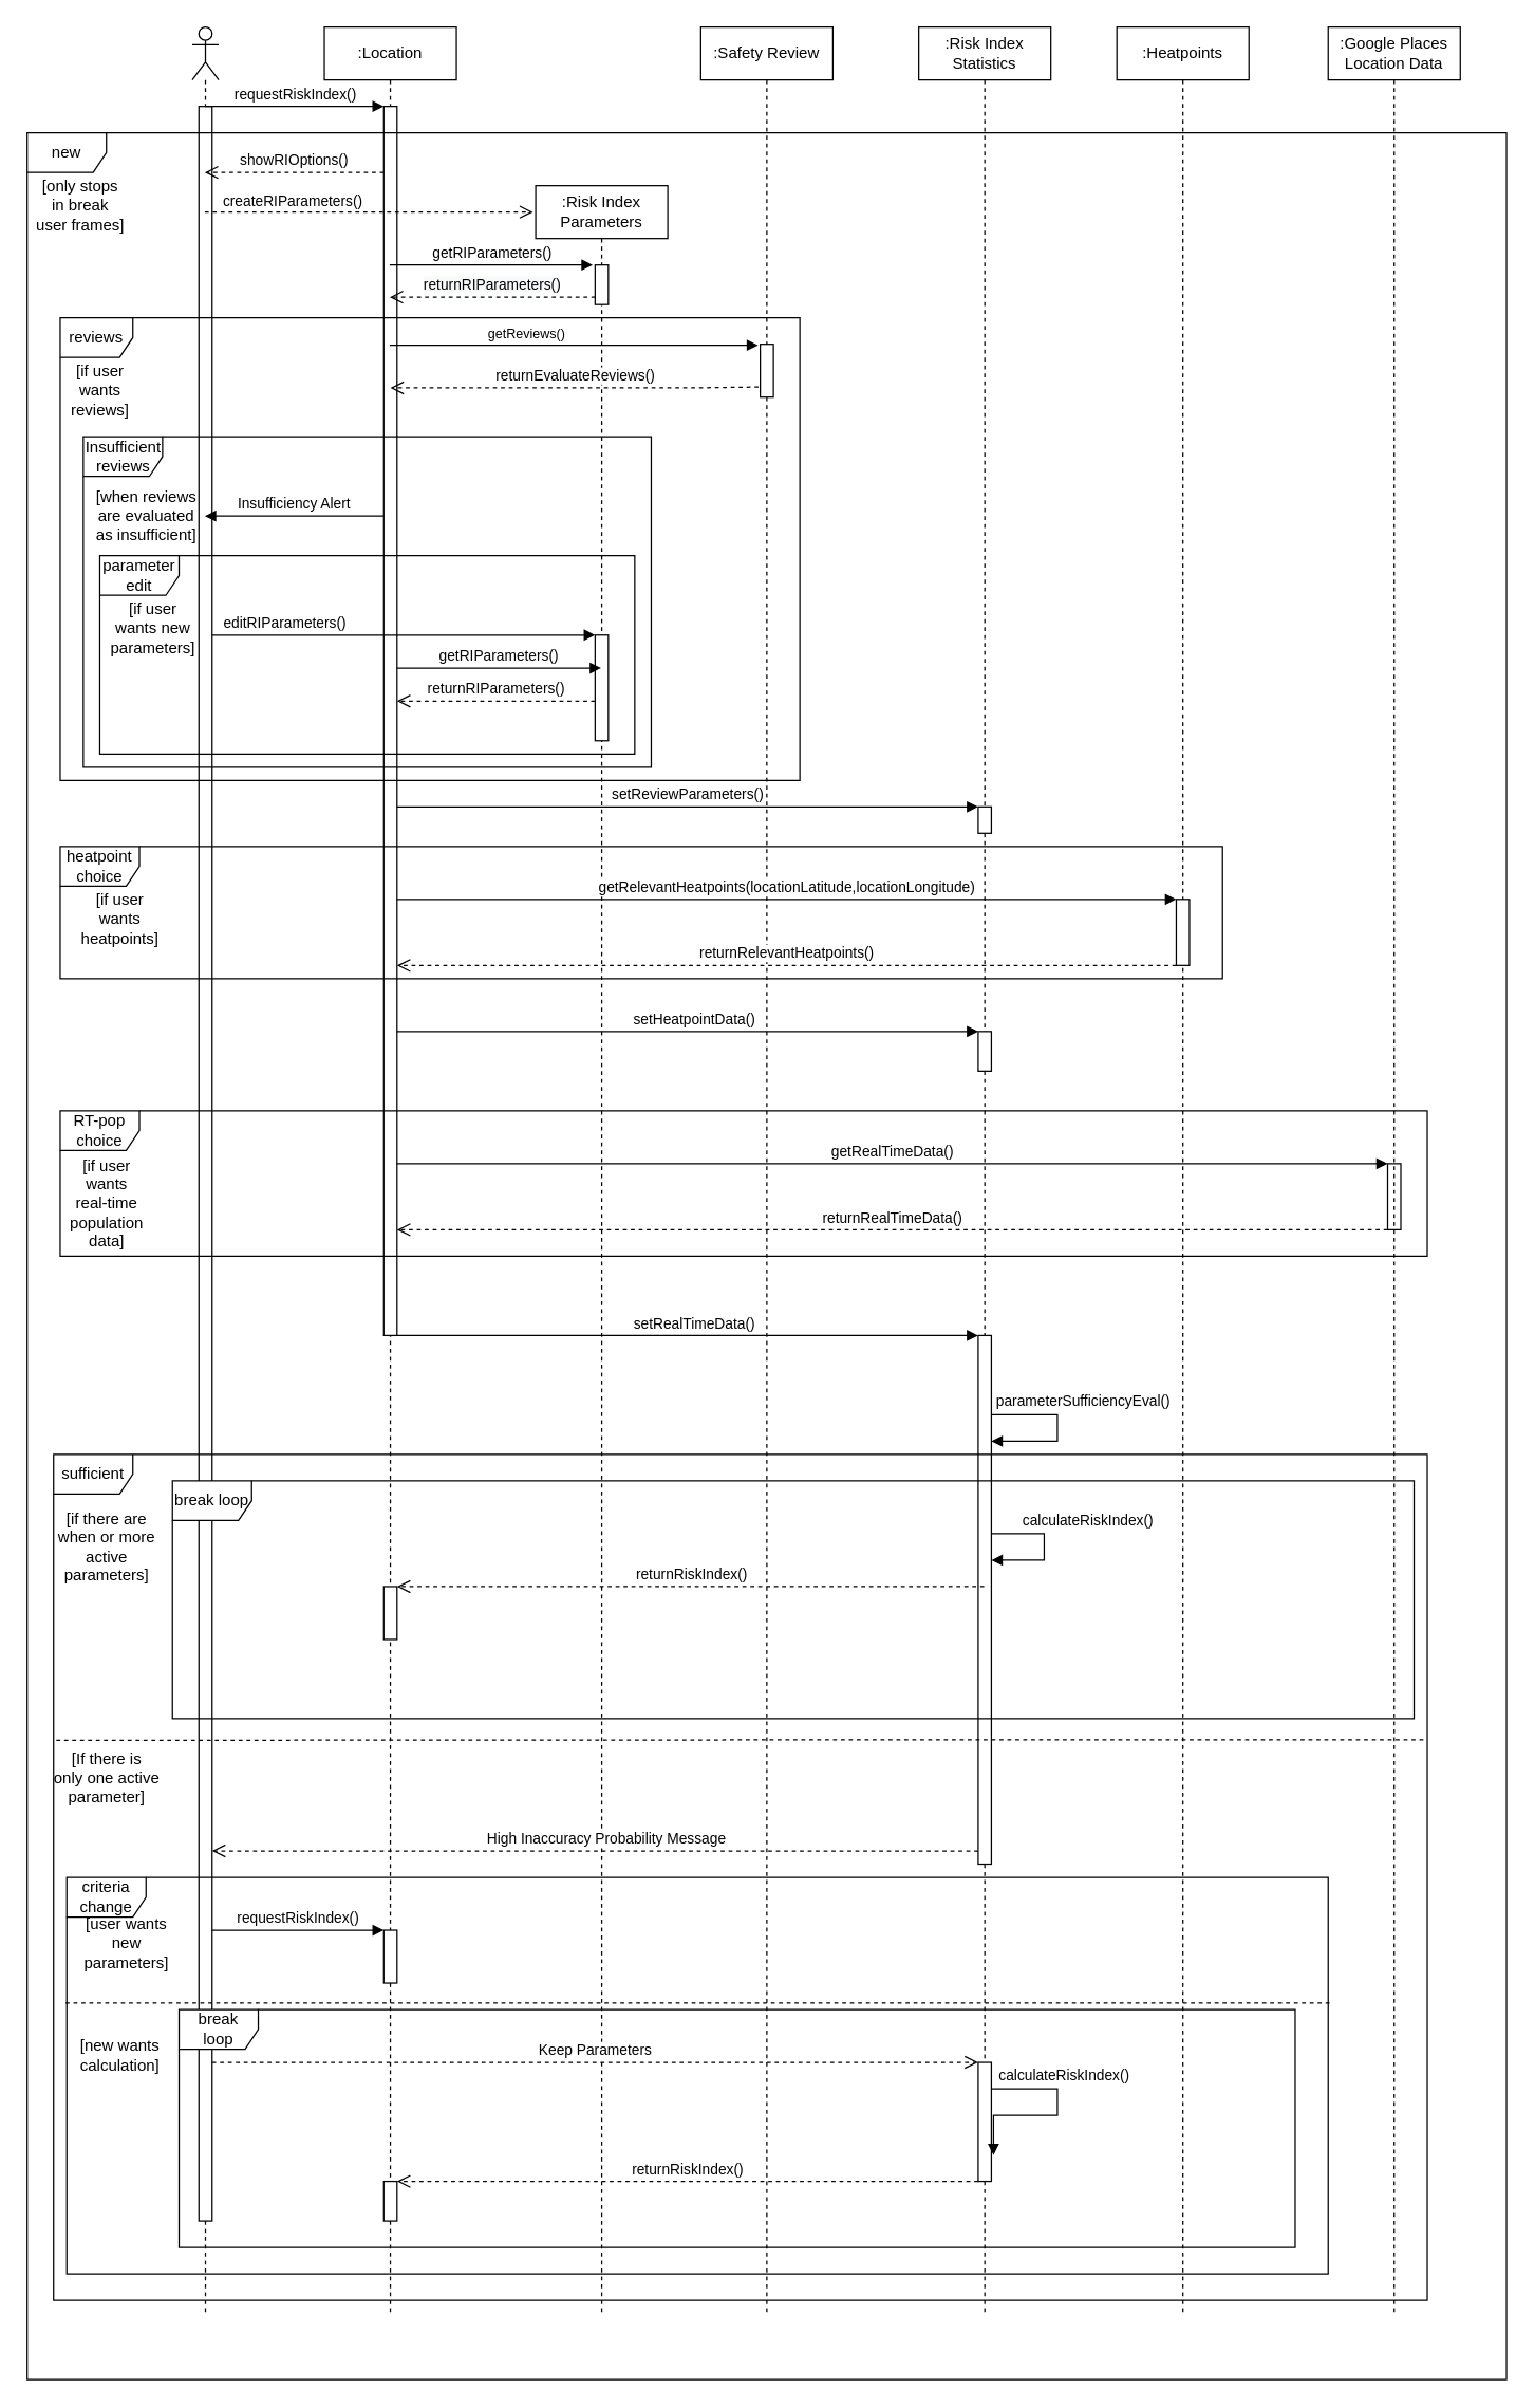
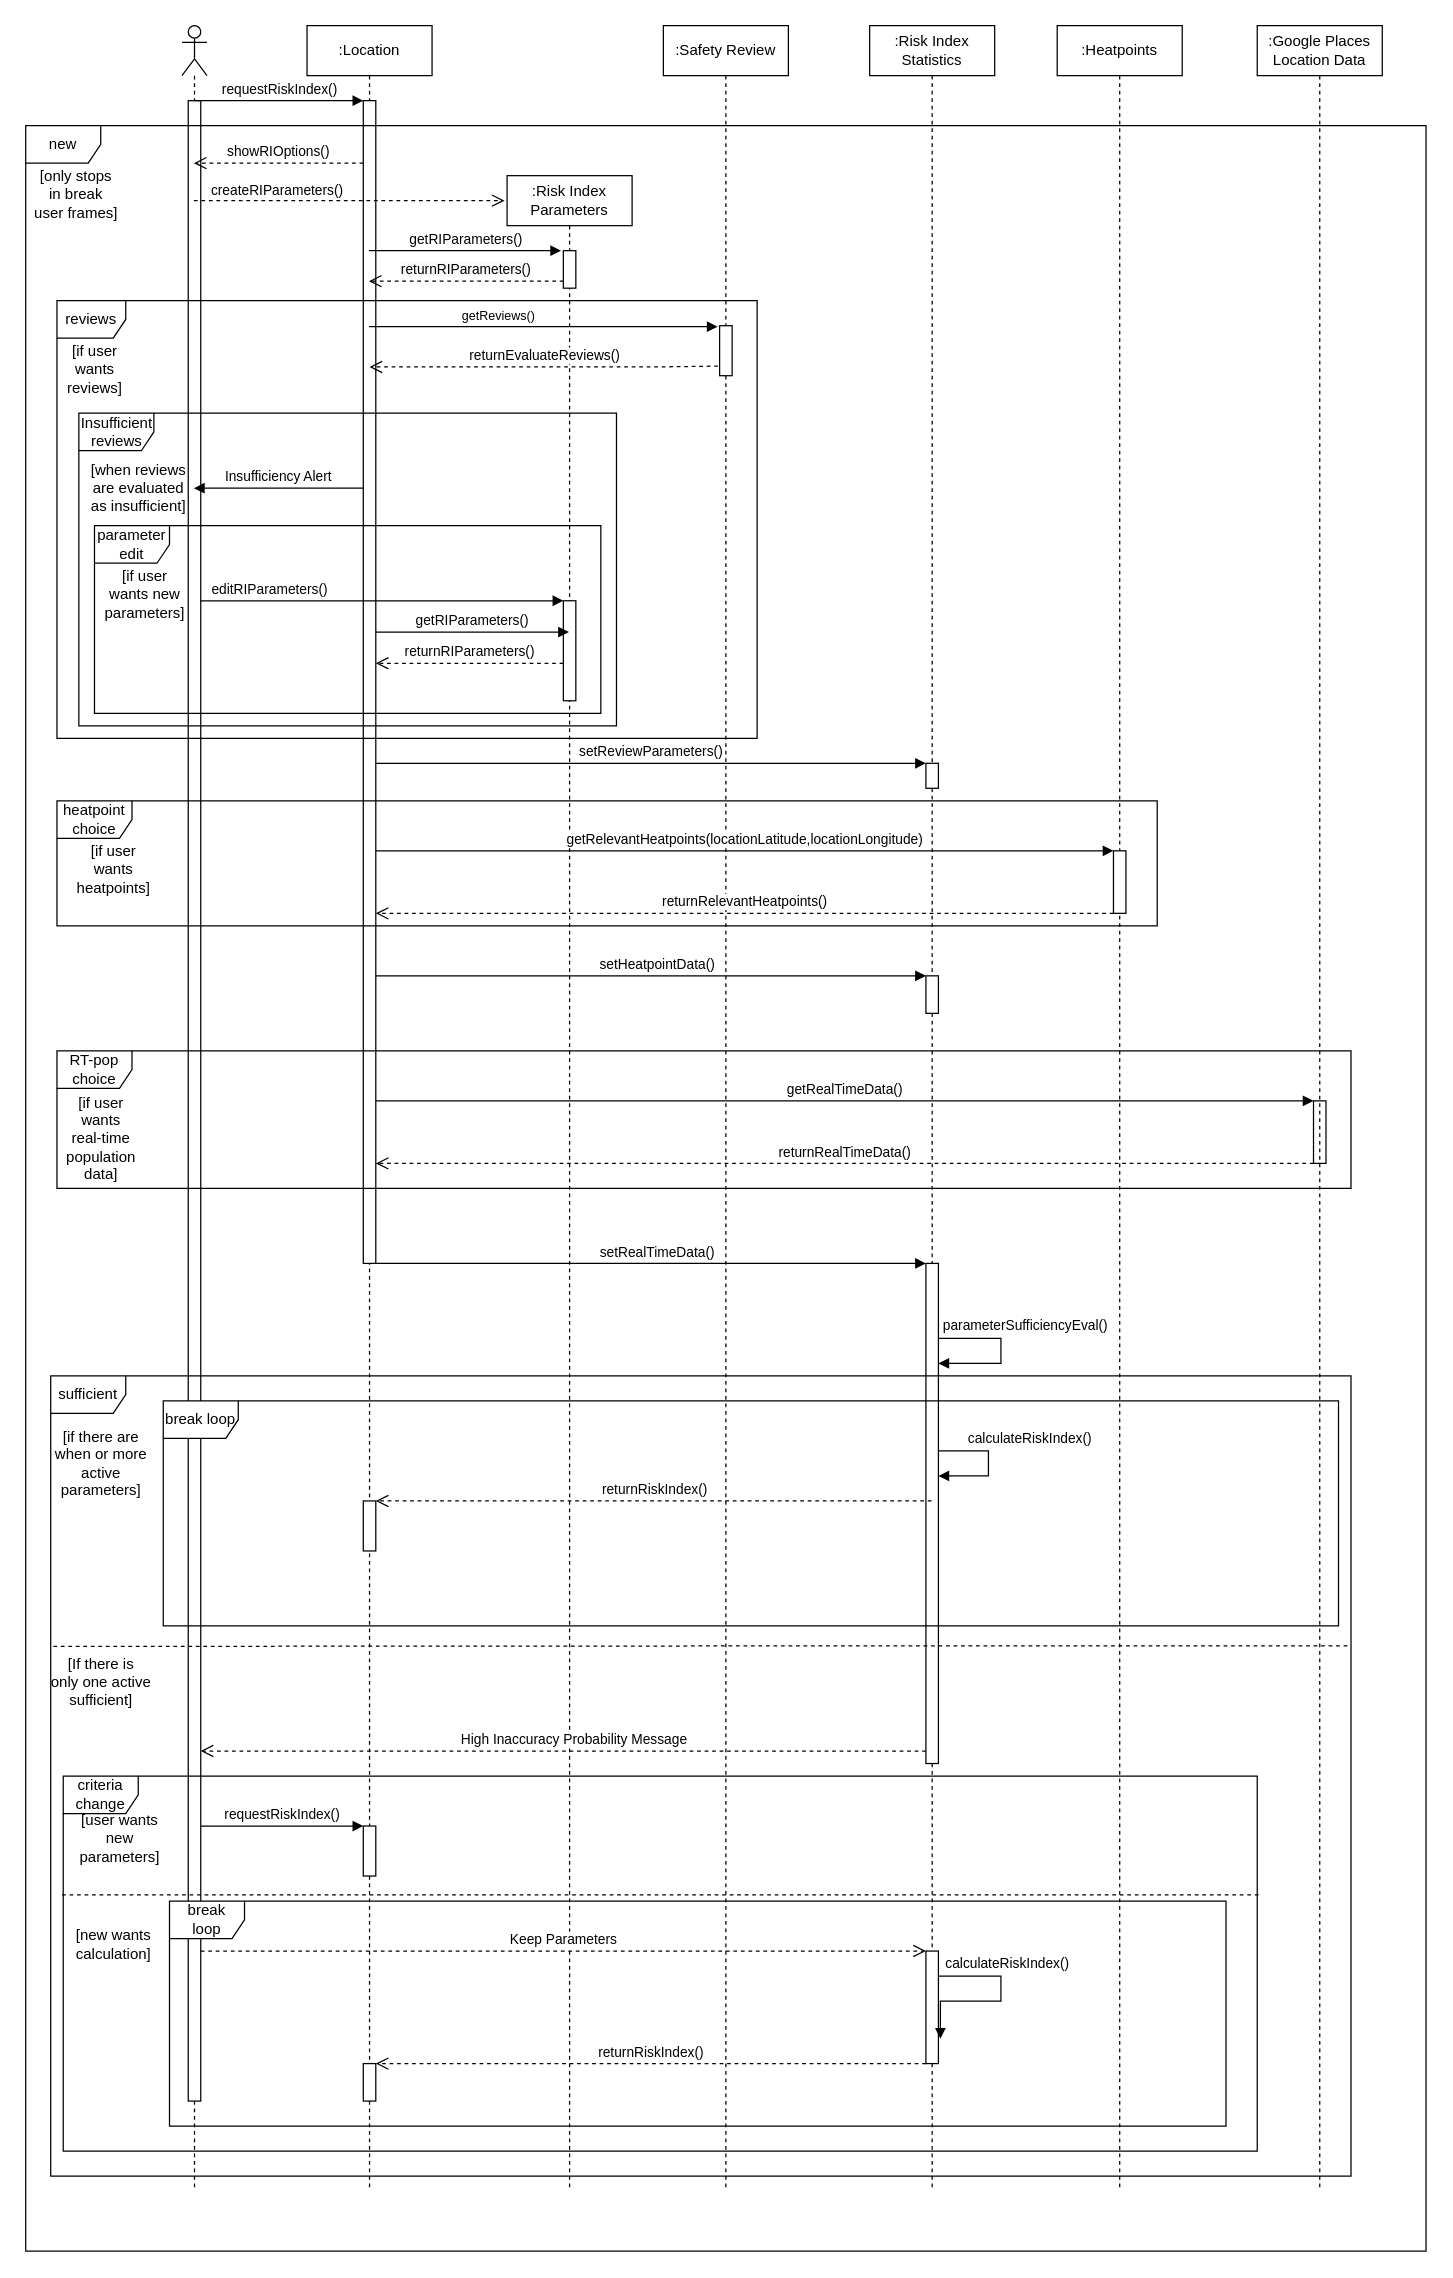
- <mxCell id="65" value="[If there is&lt;br&gt;only one active&lt;br&gt;parameter]" style="text;html=1;align=center;verticalAlign=middle;resizable=0;points=[];autosize=1;strokeColor=none;" vertex="1" parent="1"><mxGeometry x="30" y="1320" width="100" height="50" as="geometry" /></mxCell>
+ <mxCell id="65" value="[If there is&lt;br&gt;only one active&lt;br&gt;sufficient]" style="text;html=1;align=center;verticalAlign=middle;resizable=0;points=[];autosize=1;strokeColor=none;" vertex="1" parent="1"><mxGeometry x="30" y="1320" width="100" height="50" as="geometry" /></mxCell>
